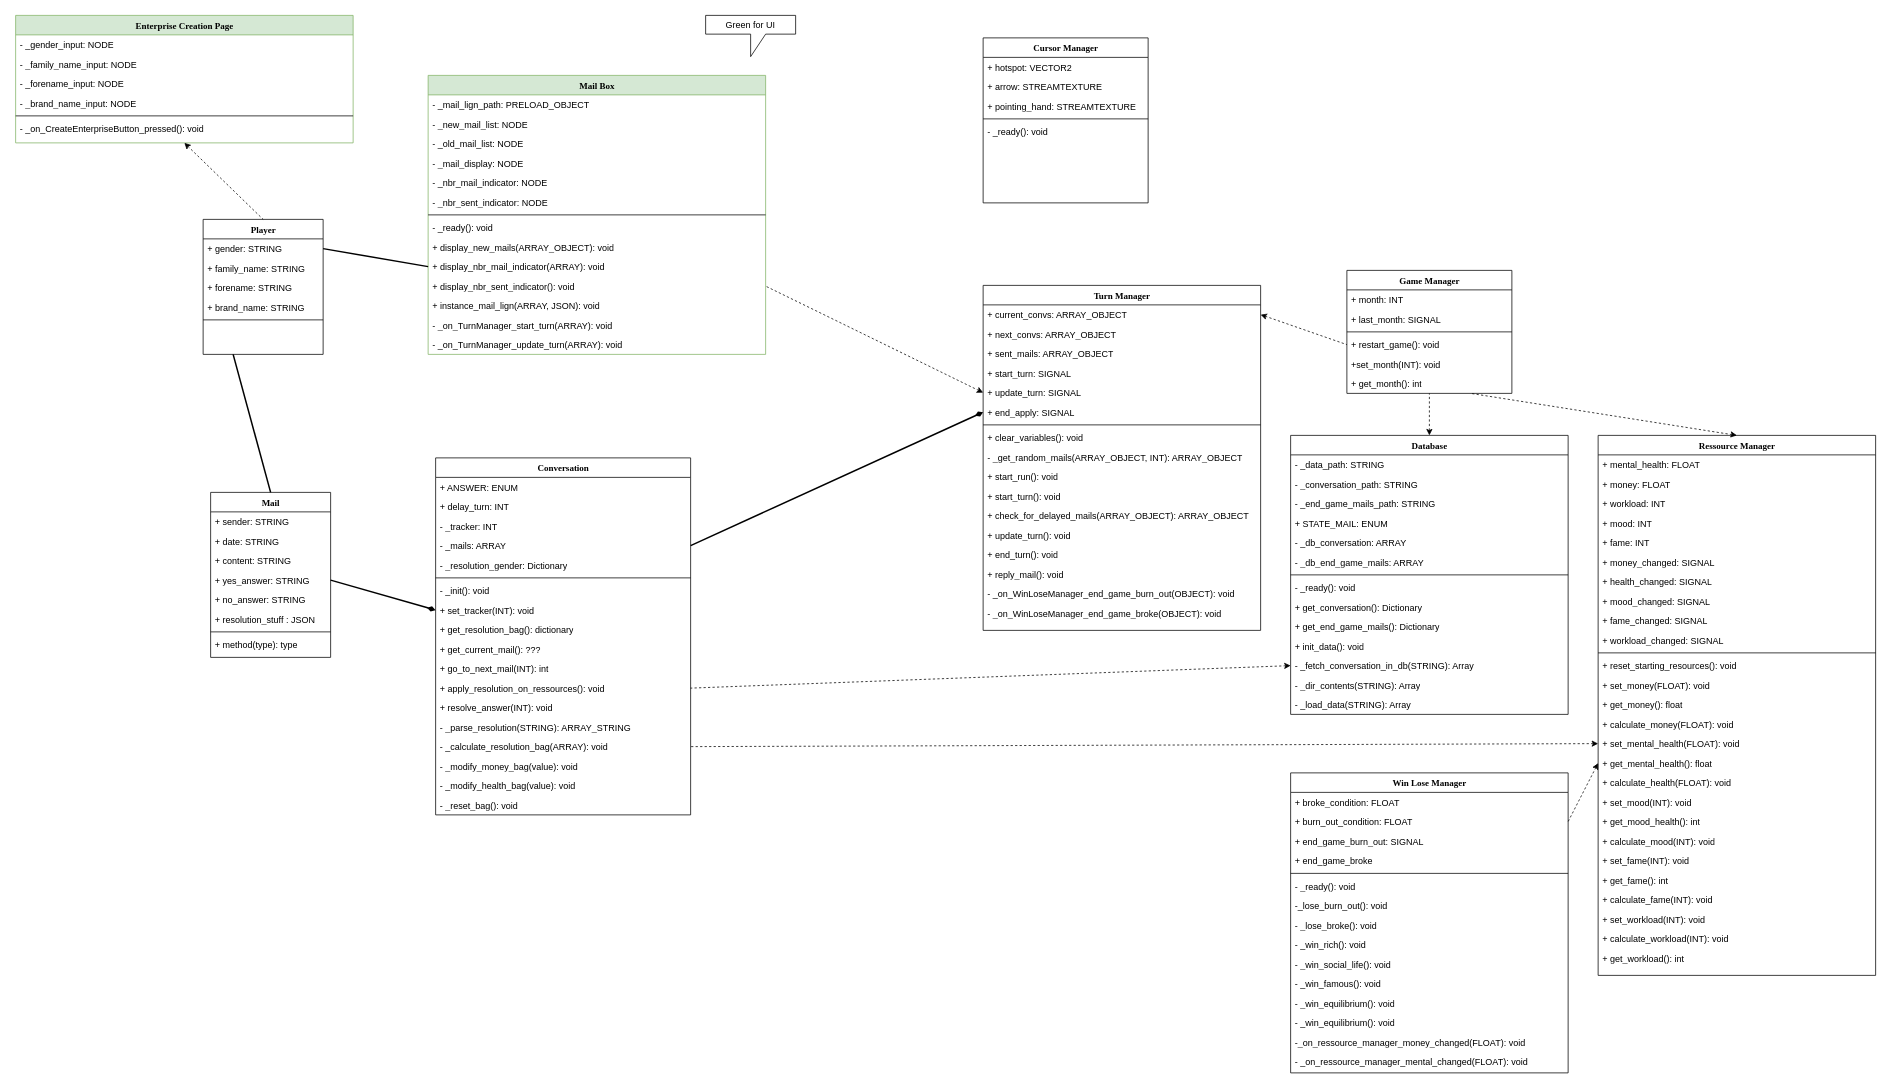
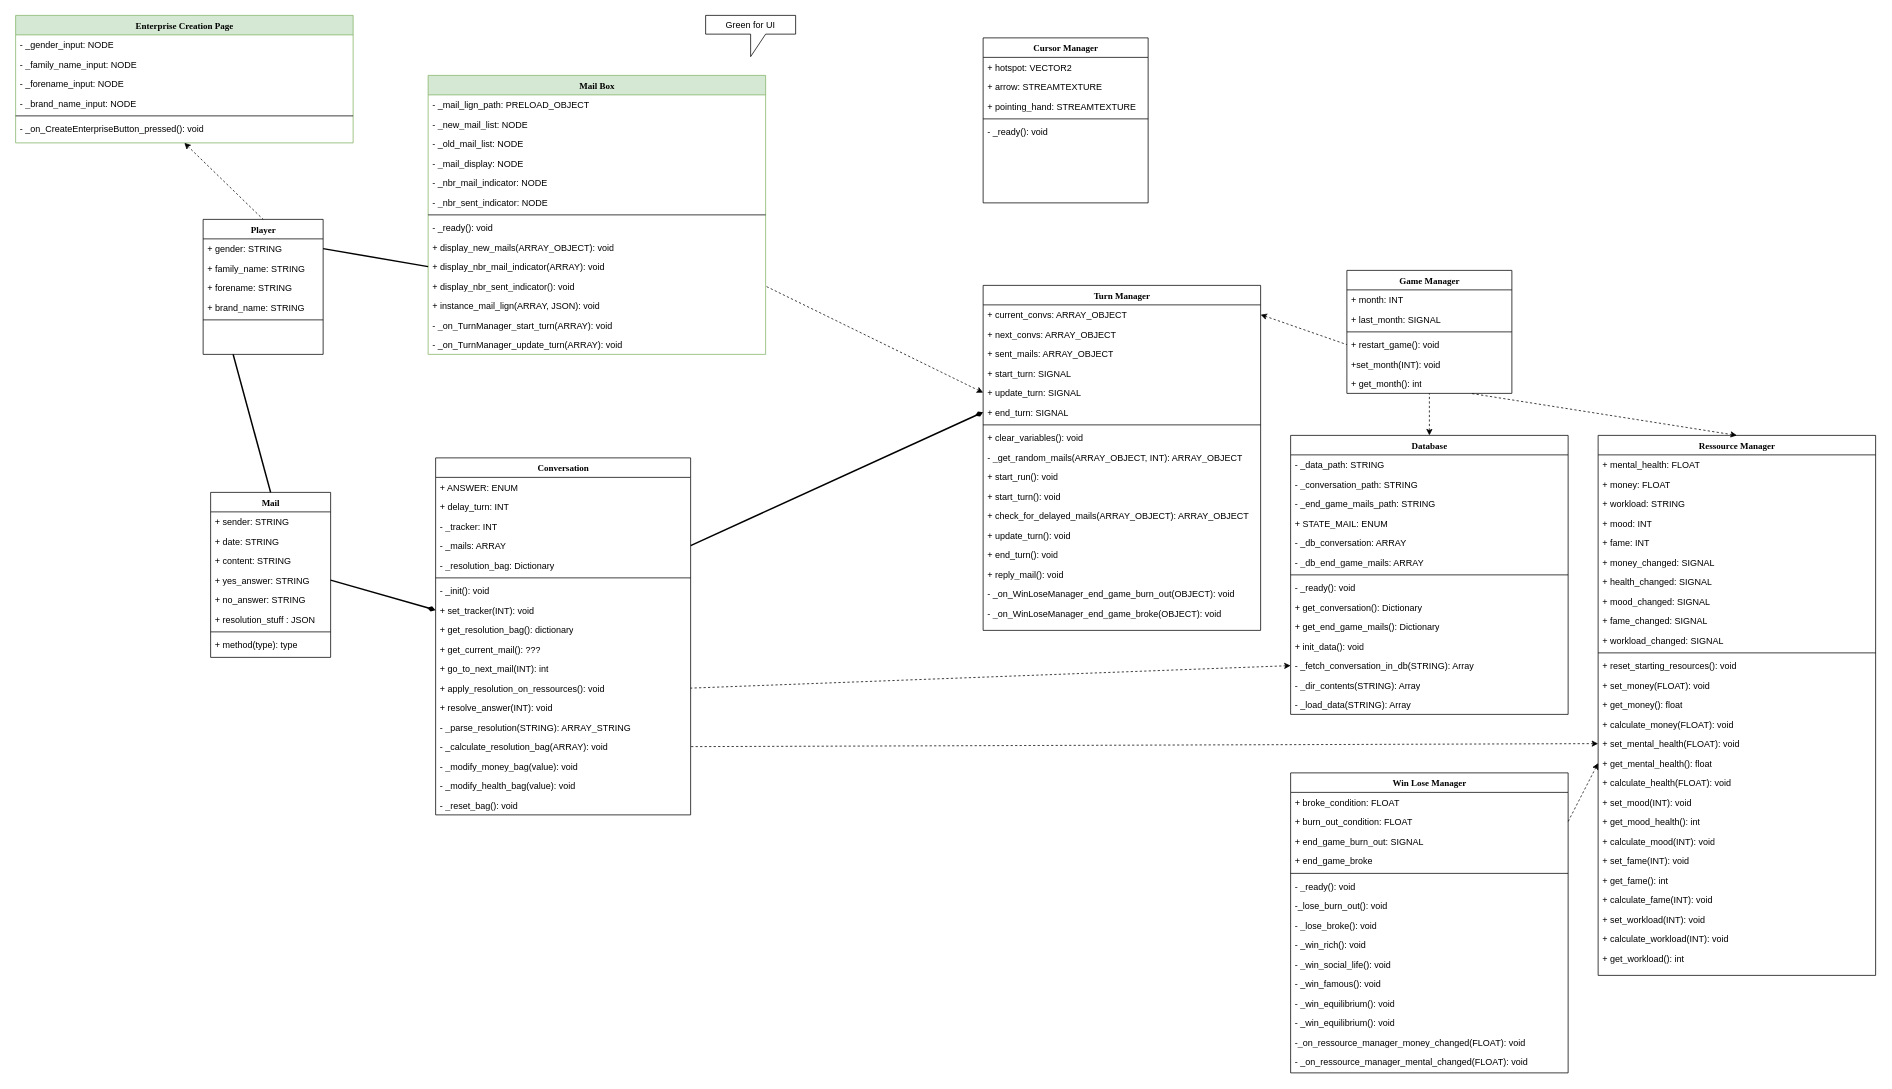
- <mxCell id="113" value="+ end_apply: SIGNAL" style="text;html=1;strokeColor=none;fillColor=none;align=left;verticalAlign=top;spacingLeft=4;spacingRight=4;whiteSpace=wrap;overflow=hidden;rotatable=0;points=[[0,0.5],[1,0.5]];portConstraint=eastwest;" parent="107" vertex="1"><mxGeometry y="156" width="370" height="26" as="geometry" /></mxCell>
+ <mxCell id="113" value="+ end_turn: SIGNAL" style="text;html=1;strokeColor=none;fillColor=none;align=left;verticalAlign=top;spacingLeft=4;spacingRight=4;whiteSpace=wrap;overflow=hidden;rotatable=0;points=[[0,0.5],[1,0.5]];portConstraint=eastwest;" parent="107" vertex="1"><mxGeometry y="156" width="370" height="26" as="geometry" /></mxCell>
- <mxCell id="82" value="+ workload: INT" style="text;html=1;strokeColor=none;fillColor=none;align=left;verticalAlign=top;spacingLeft=4;spacingRight=4;whiteSpace=wrap;overflow=hidden;rotatable=0;points=[[0,0.5],[1,0.5]];portConstraint=eastwest;" parent="79" vertex="1"><mxGeometry y="78" width="370" height="26" as="geometry" /></mxCell>
+ <mxCell id="82" value="+ workload: STRING" style="text;html=1;strokeColor=none;fillColor=none;align=left;verticalAlign=top;spacingLeft=4;spacingRight=4;whiteSpace=wrap;overflow=hidden;rotatable=0;points=[[0,0.5],[1,0.5]];portConstraint=eastwest;" parent="79" vertex="1"><mxGeometry y="78" width="370" height="26" as="geometry" /></mxCell>
- <mxCell id="37" value="- _resolution_gender: Dictionary" style="text;html=1;strokeColor=none;fillColor=none;align=left;verticalAlign=top;spacingLeft=4;spacingRight=4;whiteSpace=wrap;overflow=hidden;rotatable=0;points=[[0,0.5],[1,0.5]];portConstraint=eastwest;" parent="32" vertex="1"><mxGeometry y="130" width="340" height="26" as="geometry" /></mxCell>
+ <mxCell id="37" value="- _resolution_bag: Dictionary" style="text;html=1;strokeColor=none;fillColor=none;align=left;verticalAlign=top;spacingLeft=4;spacingRight=4;whiteSpace=wrap;overflow=hidden;rotatable=0;points=[[0,0.5],[1,0.5]];portConstraint=eastwest;" parent="32" vertex="1"><mxGeometry y="130" width="340" height="26" as="geometry" /></mxCell>
